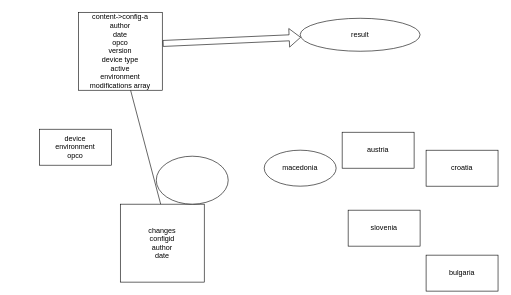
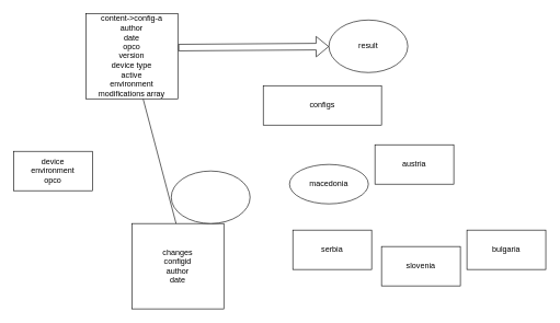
- <mxCell id="13" value="result" style="ellipse;whiteSpace=wrap;html=1;" parent="1" vertex="1"><mxGeometry x="500" y="30" width="200" height="55" as="geometry" /></mxCell>
+ <mxCell id="13" value="result" style="ellipse;whiteSpace=wrap;html=1;" parent="1" vertex="1"><mxGeometry x="500" y="30" width="120" height="80" as="geometry" /></mxCell>
+ <mxCell id="2" value="configs" style="rounded=0;whiteSpace=wrap;html=1;" parent="1" vertex="1"><mxGeometry x="400" y="130" width="180" height="60" as="geometry" /></mxCell>
- <mxCell id="9" value="device&lt;br&gt;environment&lt;br&gt;opco" style="rounded=0;whiteSpace=wrap;html=1;" parent="1" vertex="1"><mxGeometry x="65" y="215" width="120" height="60" as="geometry" /></mxCell>
+ <mxCell id="9" value="device&lt;br&gt;environment&lt;br&gt;opco" style="rounded=0;whiteSpace=wrap;html=1;" parent="1" vertex="1"><mxGeometry y="230" width="120" height="60" as="geometry" x="20" /></mxCell>
- <mxCell id="8" value="croatia" style="rounded=0;whiteSpace=wrap;html=1;" parent="1" vertex="1"><mxGeometry x="710" y="250" width="120" height="60" as="geometry" /></mxCell>
+ <mxCell id="4" value="serbia" style="rounded=0;whiteSpace=wrap;html=1;" parent="1" vertex="1"><mxGeometry x="445" y="350" width="120" height="60" as="geometry" /></mxCell>
- <mxCell id="5" value="slovenia" style="rounded=0;whiteSpace=wrap;html=1;" parent="1" vertex="1"><mxGeometry x="580" y="350" width="120" height="60" as="geometry" /></mxCell>
+ <mxCell id="5" value="slovenia" style="rounded=0;whiteSpace=wrap;html=1;" parent="1" vertex="1"><mxGeometry x="580" y="375" width="120" height="60" as="geometry" /></mxCell>
- <mxCell id="3" value="bulgaria" style="rounded=0;whiteSpace=wrap;html=1;" parent="1" vertex="1"><mxGeometry x="710" y="425" width="120" height="60" as="geometry" /></mxCell>
+ <mxCell id="3" value="bulgaria" style="rounded=0;whiteSpace=wrap;html=1;" parent="1" vertex="1"><mxGeometry x="710" y="350" width="120" height="60" as="geometry" /></mxCell>
